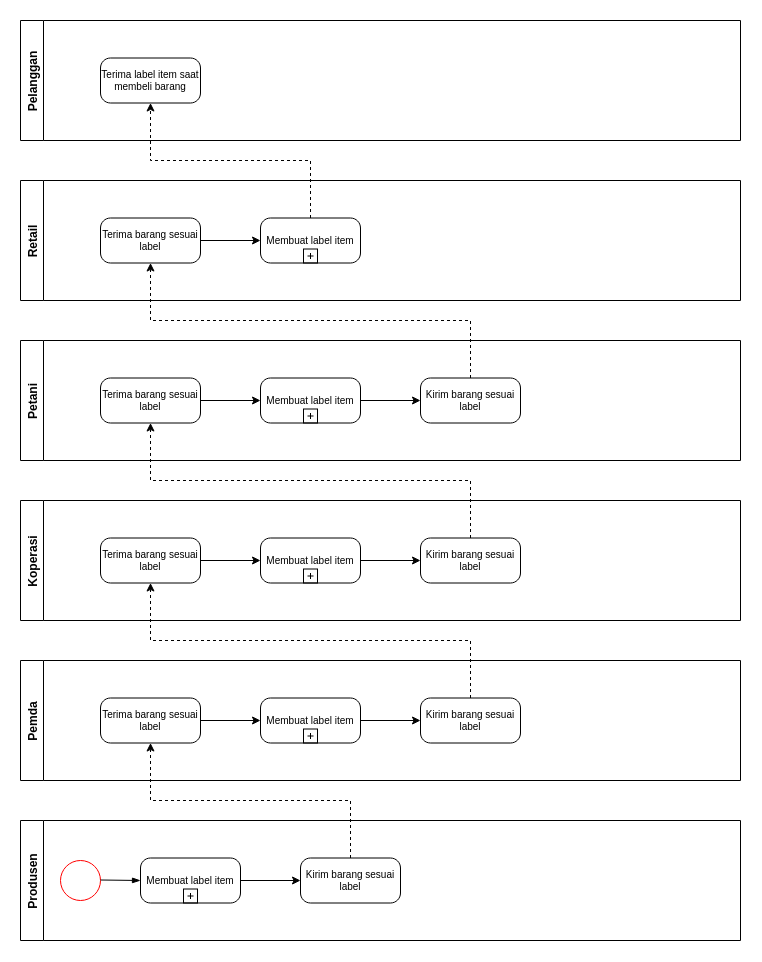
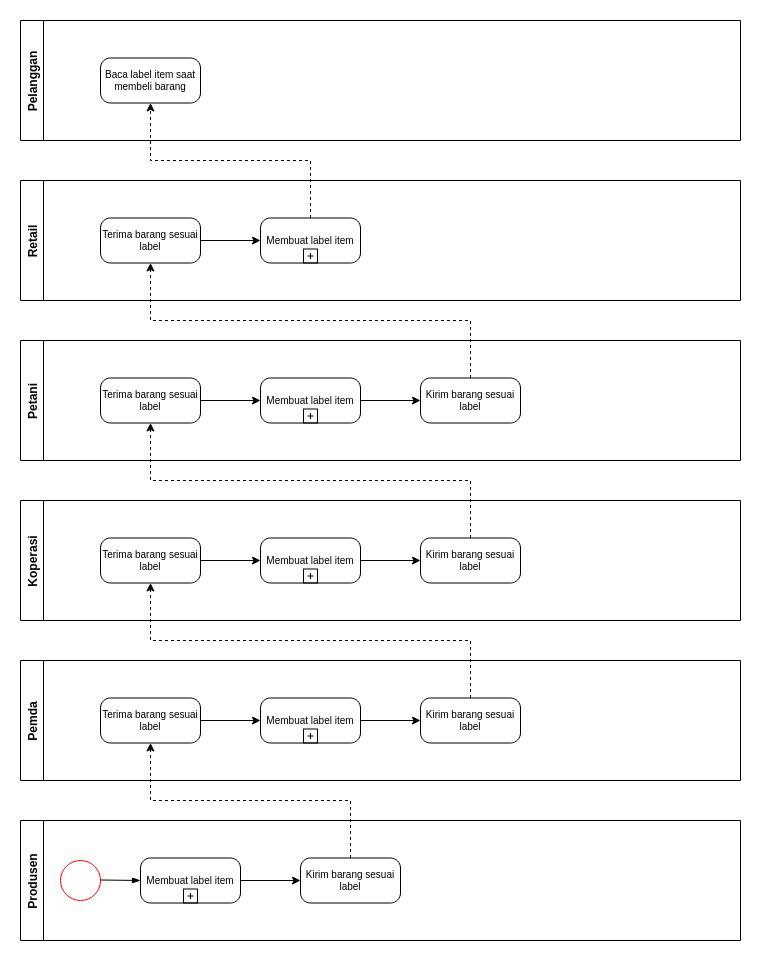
- <mxCell id="21" value="Terima label item saat membeli barang" style="points=[[0.25,0,0],[0.5,0,0],[0.75,0,0],[1,0.25,0],[1,0.5,0],[1,0.75,0],[0.75,1,0],[0.5,1,0],[0.25,1,0],[0,0.75,0],[0,0.5,0],[0,0.25,0]];shape=mxgraph.bpmn.task;whiteSpace=wrap;rectStyle=rounded;size=10;taskMarker=abstract;fontSize=10;" vertex="1" parent="20"><mxGeometry x="80" y="37.5" width="100" height="45" as="geometry" /></mxCell>
+ <mxCell id="21" value="Baca label item saat membeli barang" style="points=[[0.25,0,0],[0.5,0,0],[0.75,0,0],[1,0.25,0],[1,0.5,0],[1,0.75,0],[0.75,1,0],[0.5,1,0],[0.25,1,0],[0,0.75,0],[0,0.5,0],[0,0.25,0]];shape=mxgraph.bpmn.task;whiteSpace=wrap;rectStyle=rounded;size=10;taskMarker=abstract;fontSize=10;" vertex="1" parent="20"><mxGeometry x="80" y="37.5" width="100" height="45" as="geometry" /></mxCell>
